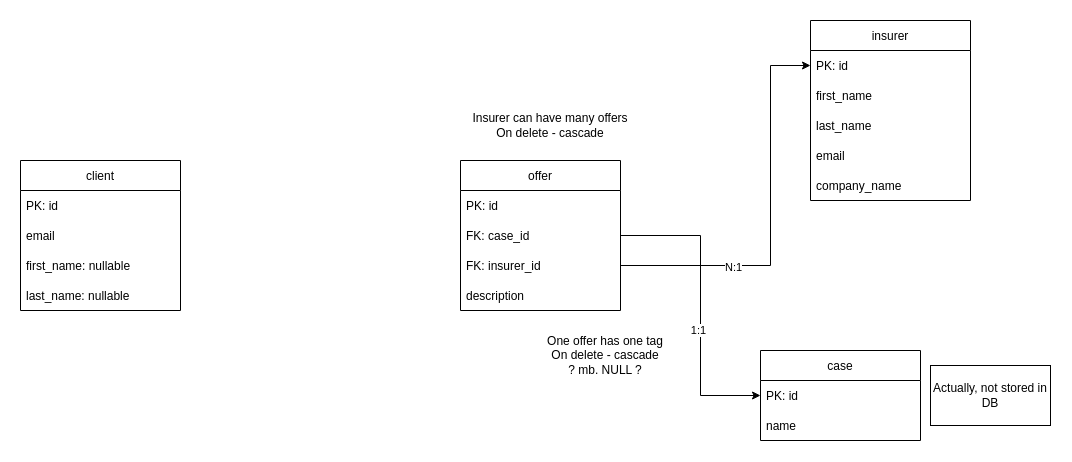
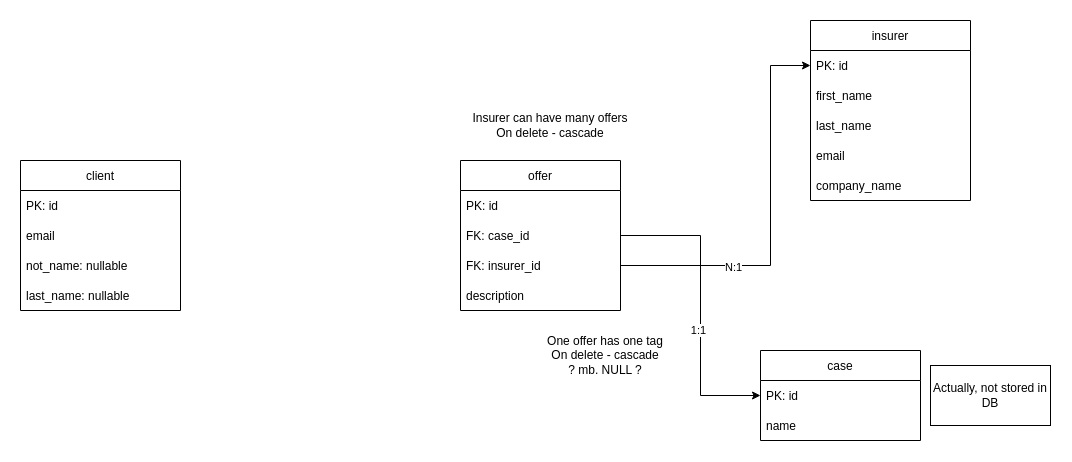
- <mxCell id="26" value="first_name: nullable" style="text;strokeColor=none;fillColor=none;align=left;verticalAlign=middle;spacingLeft=4;spacingRight=4;overflow=hidden;points=[[0,0.5],[1,0.5]];portConstraint=eastwest;rotatable=0;" vertex="1" parent="23"><mxGeometry y="90" width="160" height="30" as="geometry" /></mxCell>
+ <mxCell id="26" value="not_name: nullable" style="text;strokeColor=none;fillColor=none;align=left;verticalAlign=middle;spacingLeft=4;spacingRight=4;overflow=hidden;points=[[0,0.5],[1,0.5]];portConstraint=eastwest;rotatable=0;" vertex="1" parent="23"><mxGeometry y="90" width="160" height="30" as="geometry" /></mxCell>
